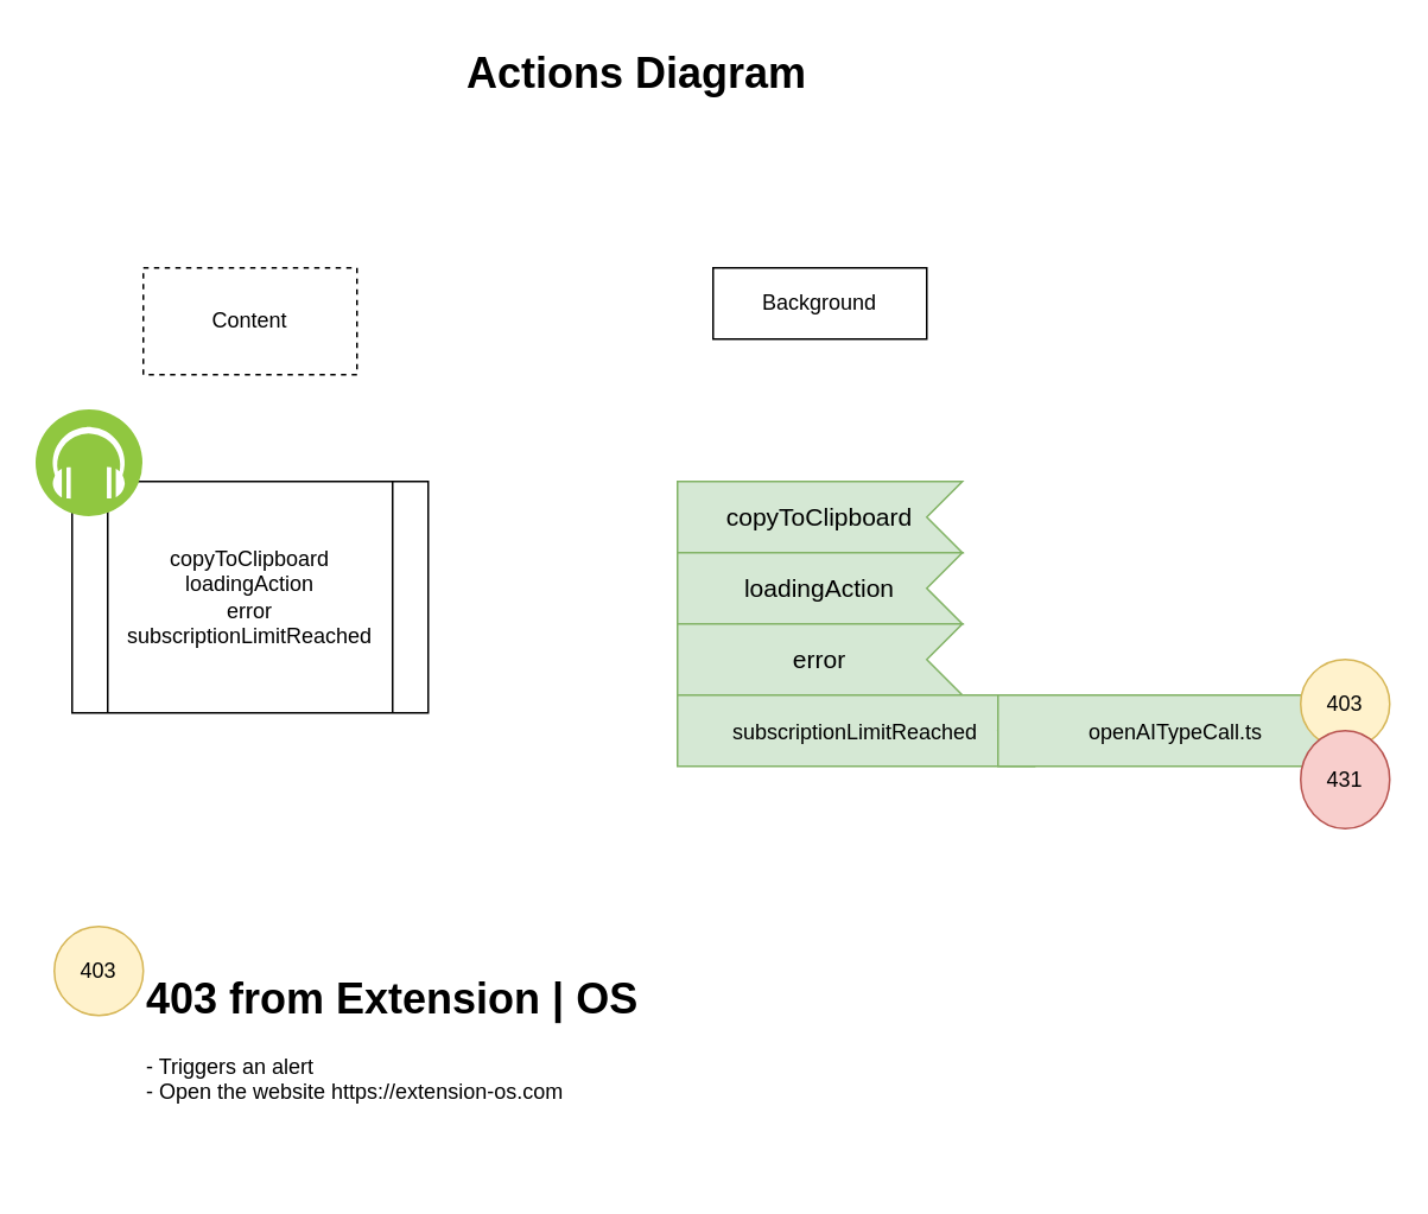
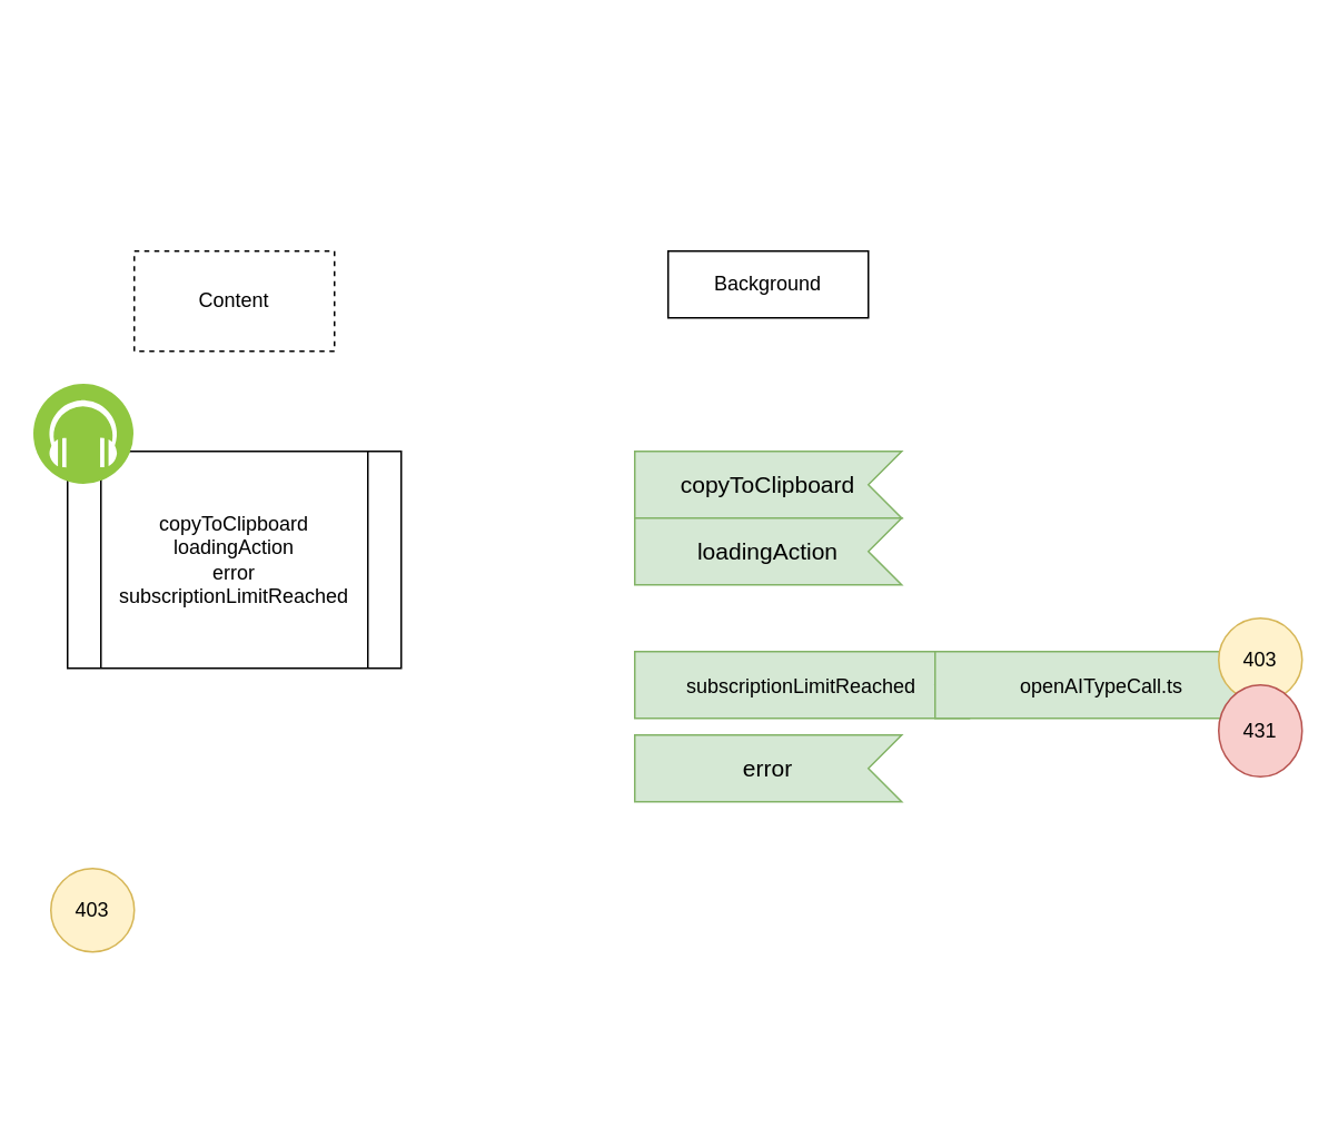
- <mxCell id="11" value="&lt;h1 style=&quot;margin-top: 0px;&quot;&gt;Actions Diagram&lt;/h1&gt;" style="text;html=1;whiteSpace=wrap;overflow=hidden;rounded=0;" parent="1" vertex="1"><mxGeometry x="260" y="20" width="200" height="40" as="geometry" /></mxCell>
- <mxCell id="8" value="error" style="html=1;shape=mxgraph.infographic.ribbonSimple;notch1=20;notch2=0;align=center;verticalAlign=middle;fontSize=14;fontStyle=0;flipH=1;fillColor=#d5e8d4;whiteSpace=wrap;strokeColor=#82b366;" parent="1" vertex="1"><mxGeometry x="380" y="350" width="160" height="40" as="geometry" /></mxCell>
+ <mxCell id="8" value="error" style="html=1;shape=mxgraph.infographic.ribbonSimple;notch1=20;notch2=0;align=center;verticalAlign=middle;fontSize=14;fontStyle=0;flipH=1;fillColor=#d5e8d4;whiteSpace=wrap;strokeColor=#82b366;" parent="1" vertex="1"><mxGeometry x="380" y="440" width="160" height="40" as="geometry" /></mxCell>
- <mxCell id="15" value="&lt;h1 style=&quot;margin-top: 0px;&quot;&gt;403 from Extension | OS&lt;/h1&gt;&lt;p&gt;- Triggers an alert&amp;nbsp;&lt;br&gt;- Open the website https://extension-os.com&lt;/p&gt;" style="text;html=1;whiteSpace=wrap;overflow=hidden;rounded=0;" vertex="1" parent="1"><mxGeometry x="80" y="540" width="310" height="120" as="geometry" /></mxCell>
